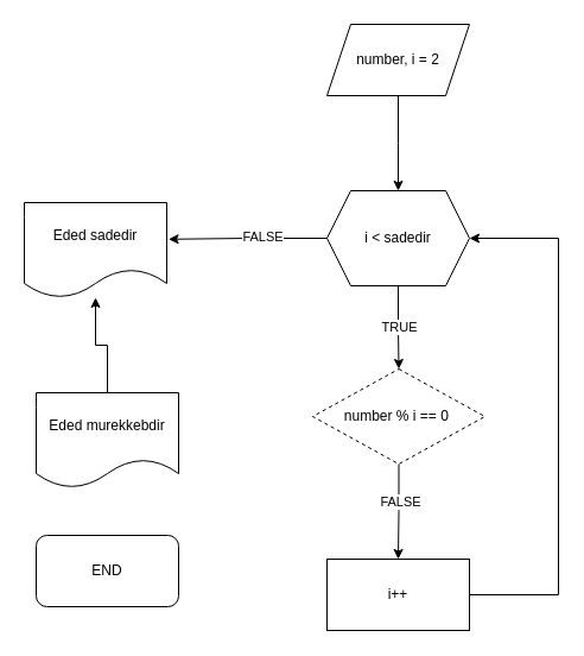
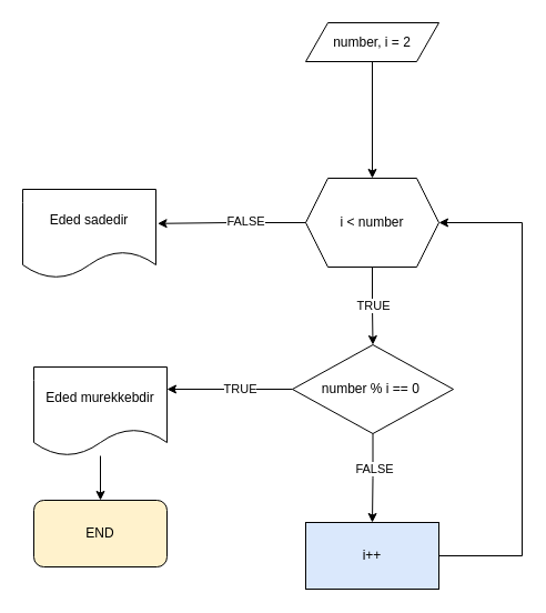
- <mxCell id="3" value="number, i = 2" style="shape=parallelogram;perimeter=parallelogramPerimeter;whiteSpace=wrap;html=1;fixedSize=1;" vertex="1" parent="1"><mxGeometry x="275" y="20" width="120" height="60" as="geometry" /></mxCell>
+ <mxCell id="3" value="number, i = 2" style="shape=parallelogram;perimeter=parallelogramPerimeter;whiteSpace=wrap;html=1;fixedSize=1;" vertex="1" parent="1"><mxGeometry x="275" y="20" width="120" height="35" as="geometry" /></mxCell>
- <mxCell id="6" value="i &amp;lt; sadedir" style="shape=hexagon;perimeter=hexagonPerimeter2;whiteSpace=wrap;html=1;fixedSize=1;" vertex="1" parent="1"><mxGeometry x="275" y="160" width="120" height="80" as="geometry" /></mxCell>
+ <mxCell id="6" value="i &amp;lt; number" style="shape=hexagon;perimeter=hexagonPerimeter2;whiteSpace=wrap;html=1;fixedSize=1;" vertex="1" parent="1"><mxGeometry x="275" y="160" width="120" height="80" as="geometry" /></mxCell>
- <mxCell id="14" value="" style="edgeStyle=orthogonalEdgeStyle;rounded=0;orthogonalLoop=1;jettySize=auto;html=1;" edge="1" parent="1" source="15" target="17"><mxGeometry relative="1" as="geometry" /></mxCell>
+ <mxCell id="14" value="" style="edgeStyle=orthogonalEdgeStyle;rounded=0;orthogonalLoop=1;jettySize=auto;html=1;" edge="1" parent="1" source="15" target="16"><mxGeometry relative="1" as="geometry" /></mxCell>
+ <mxCell id="9" style="edgeStyle=orthogonalEdgeStyle;rounded=0;orthogonalLoop=1;jettySize=auto;html=1;exitX=0;exitY=0.5;exitDx=0;exitDy=0;entryX=1;entryY=0.25;entryDx=0;entryDy=0;" edge="1" parent="1" source="11" target="15"><mxGeometry relative="1" as="geometry" /></mxCell>
+ <mxCell id="10" value="TRUE" style="edgeLabel;html=1;align=center;verticalAlign=middle;resizable=0;points=[];" vertex="1" connectable="0" parent="9"><mxGeometry x="-0.15" y="-1" relative="1" as="geometry"><mxPoint as="offset" /></mxGeometry></mxCell>
- <mxCell id="11" value="number % i == 0&amp;nbsp;" style="rhombus;whiteSpace=wrap;html=1;dashed=1;" vertex="1" parent="1"><mxGeometry x="263" y="310" width="145" height="80" as="geometry" /></mxCell>
+ <mxCell id="11" value="number % i == 0&amp;nbsp;" style="rhombus;whiteSpace=wrap;html=1;" vertex="1" parent="1"><mxGeometry x="263" y="310" width="145" height="80" as="geometry" /></mxCell>
- <mxCell id="16" value="END" style="rounded=1;whiteSpace=wrap;html=1;" vertex="1" parent="1"><mxGeometry x="30" y="450" width="120" height="60" as="geometry" /></mxCell>
+ <mxCell id="16" value="END" style="rounded=1;whiteSpace=wrap;html=1;fillColor=#fff2cc;" vertex="1" parent="1"><mxGeometry x="30" y="450" width="120" height="60" as="geometry" /></mxCell>
- <mxCell id="13" value="i++" style="rounded=0;whiteSpace=wrap;html=1;" vertex="1" parent="1"><mxGeometry x="275" y="470" width="120" height="60" as="geometry" /></mxCell>
+ <mxCell id="13" value="i++" style="rounded=0;whiteSpace=wrap;html=1;fillColor=#dae8fc;" vertex="1" parent="1"><mxGeometry x="275" y="470" width="120" height="60" as="geometry" /></mxCell>
